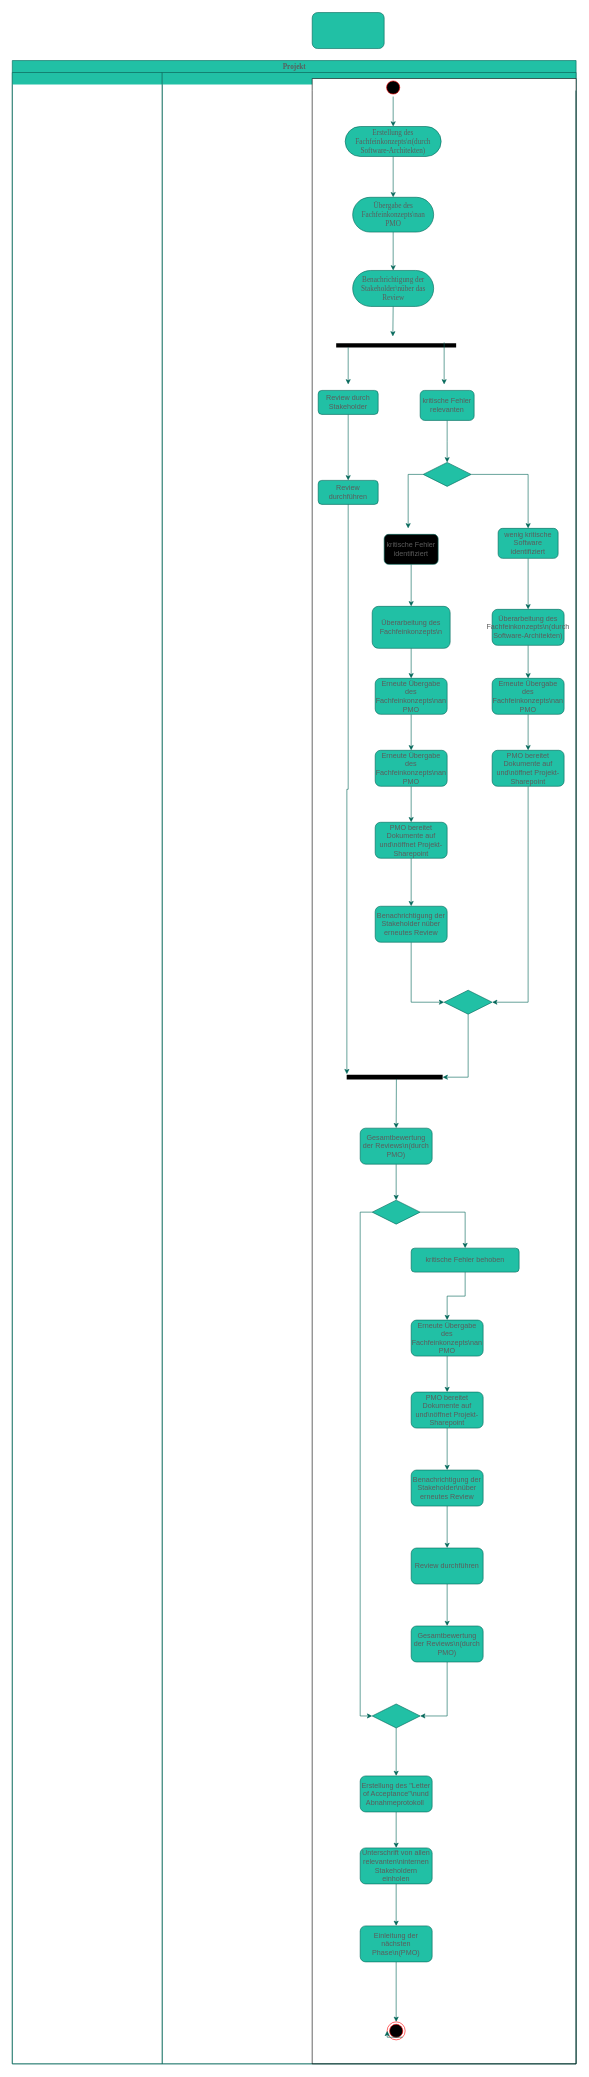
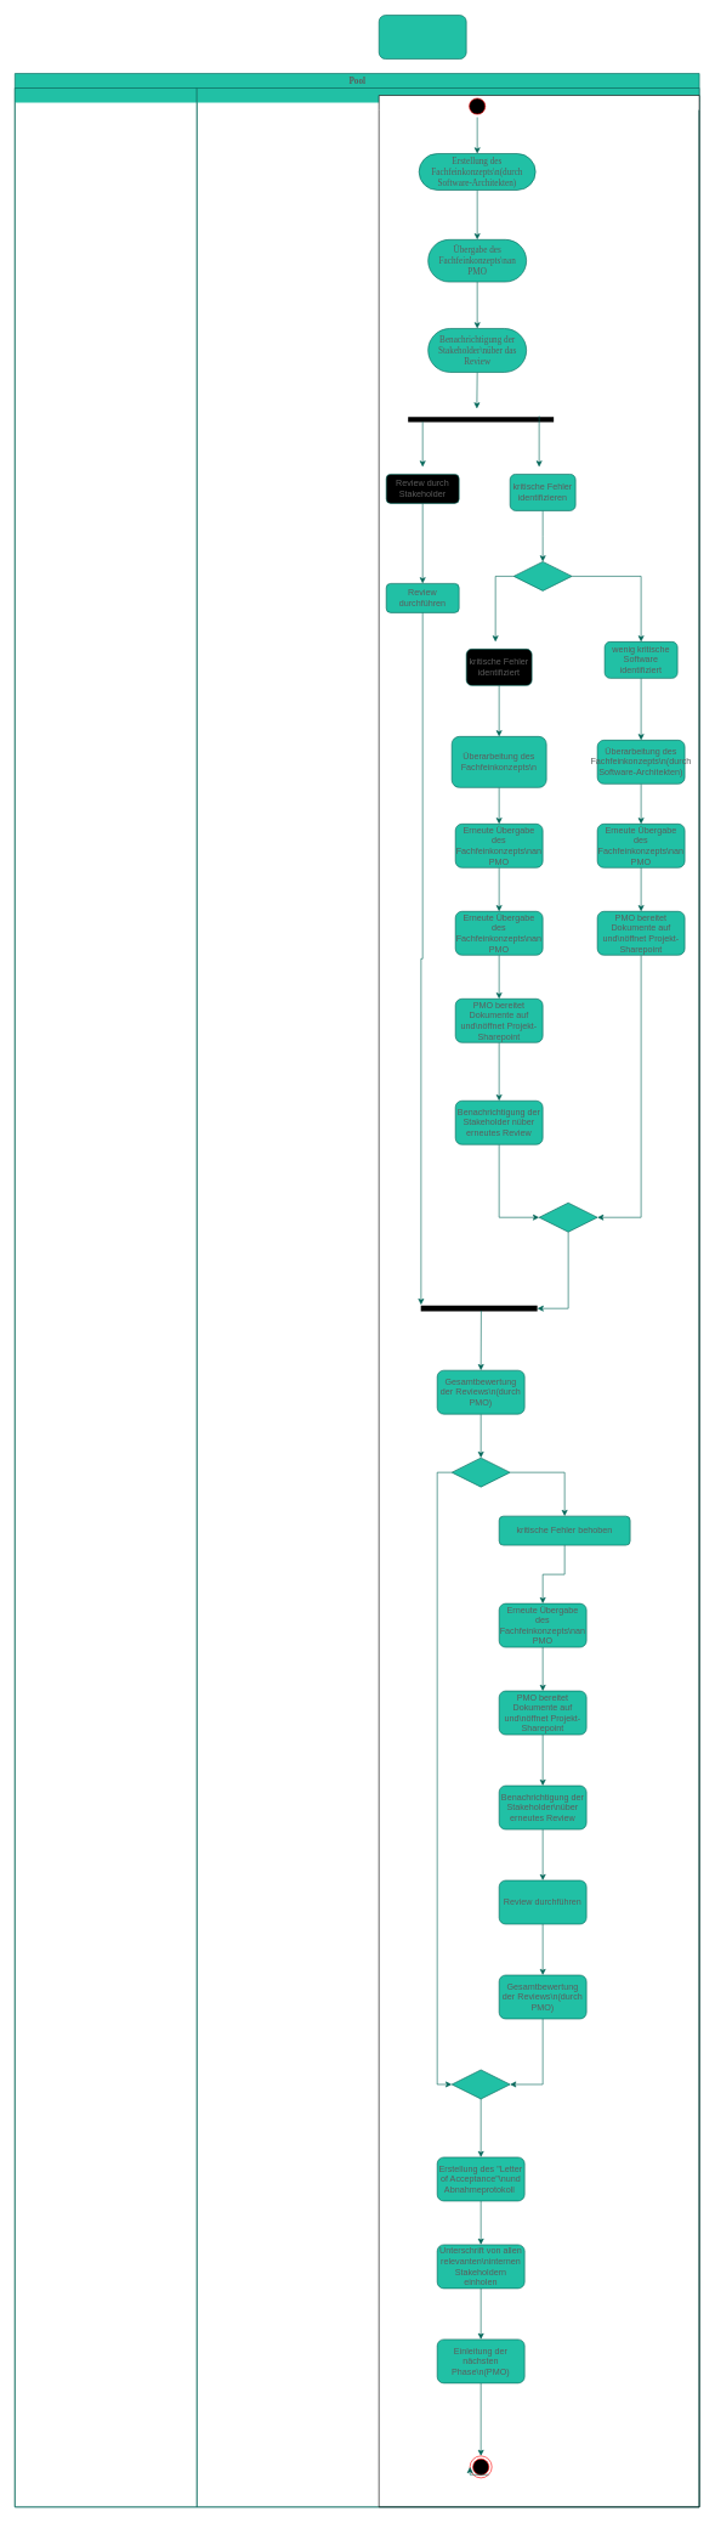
- <mxCell id="2" value="Projekt" style="swimlane;html=1;childLayout=stackLayout;startSize=20;rounded=0;shadow=0;comic=0;labelBackgroundColor=none;strokeWidth=1;fontFamily=Verdana;fontSize=12;align=center;fillColor=#21C0A5;strokeColor=#006658;fontColor=#5C5C5C;" parent="1" vertex="1"><mxGeometry x="20" y="100" width="940" height="3340" as="geometry" /></mxCell>
+ <mxCell id="2" value="Pool" style="swimlane;html=1;childLayout=stackLayout;startSize=20;rounded=0;shadow=0;comic=0;labelBackgroundColor=none;strokeWidth=1;fontFamily=Verdana;fontSize=12;align=center;fillColor=#21C0A5;strokeColor=#006658;fontColor=#5C5C5C;" parent="1" vertex="1"><mxGeometry x="20" y="100" width="940" height="3340" as="geometry" /></mxCell>
- <mxCell id="19" value="Review durch Stakeholder" style="rounded=1;whiteSpace=wrap;html=1;strokeColor=#006658;fontColor=#5C5C5C;fillColor=#21C0A5;" vertex="1" parent="10"><mxGeometry x="10" y="520" width="100" height="40" as="geometry" /></mxCell>
+ <mxCell id="19" value="Review durch Stakeholder" style="rounded=1;whiteSpace=wrap;html=1;strokeColor=#006658;fontColor=#5C5C5C;fillColor=#000000;" vertex="1" parent="10"><mxGeometry x="10" y="520" width="100" height="40" as="geometry" /></mxCell>
- <mxCell id="21" value="kritische Fehler relevanten" style="rounded=1;whiteSpace=wrap;html=1;strokeColor=#006658;fontColor=#5C5C5C;fillColor=#21C0A5;" vertex="1" parent="10"><mxGeometry x="180" y="520" width="90" height="50" as="geometry" /></mxCell>
+ <mxCell id="21" value="kritische Fehler identifizieren" style="rounded=1;whiteSpace=wrap;html=1;strokeColor=#006658;fontColor=#5C5C5C;fillColor=#21C0A5;" vertex="1" parent="10"><mxGeometry x="180" y="520" width="90" height="50" as="geometry" /></mxCell>
